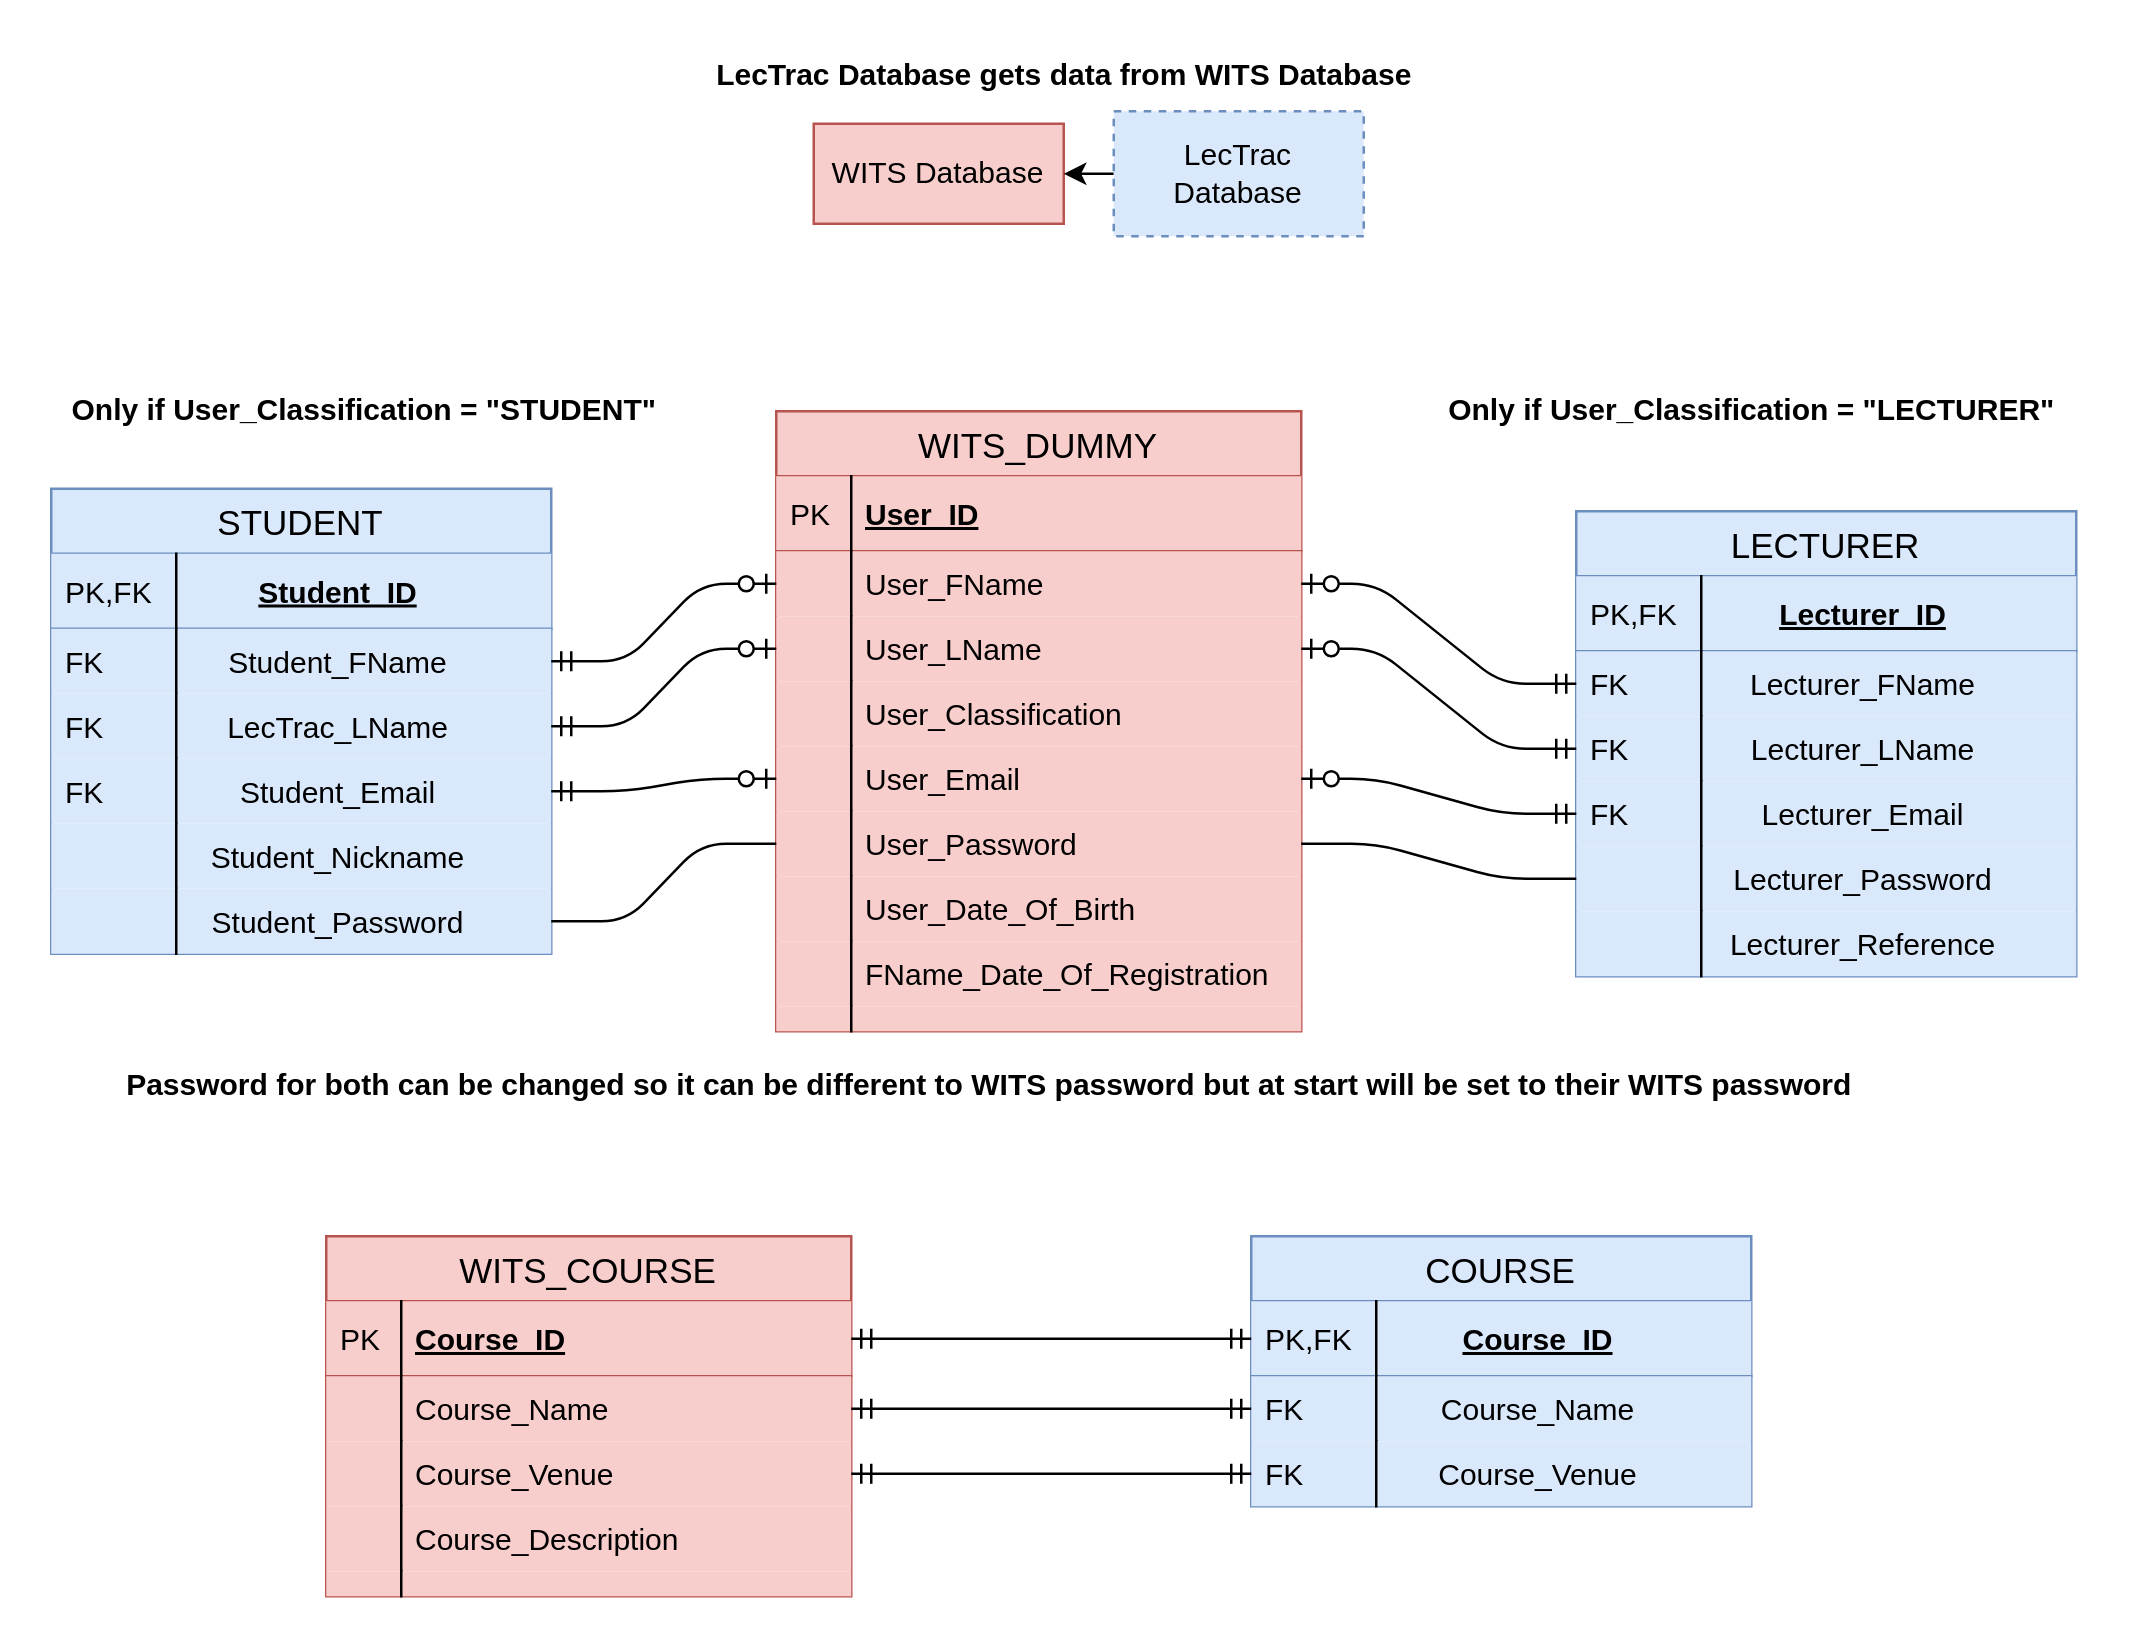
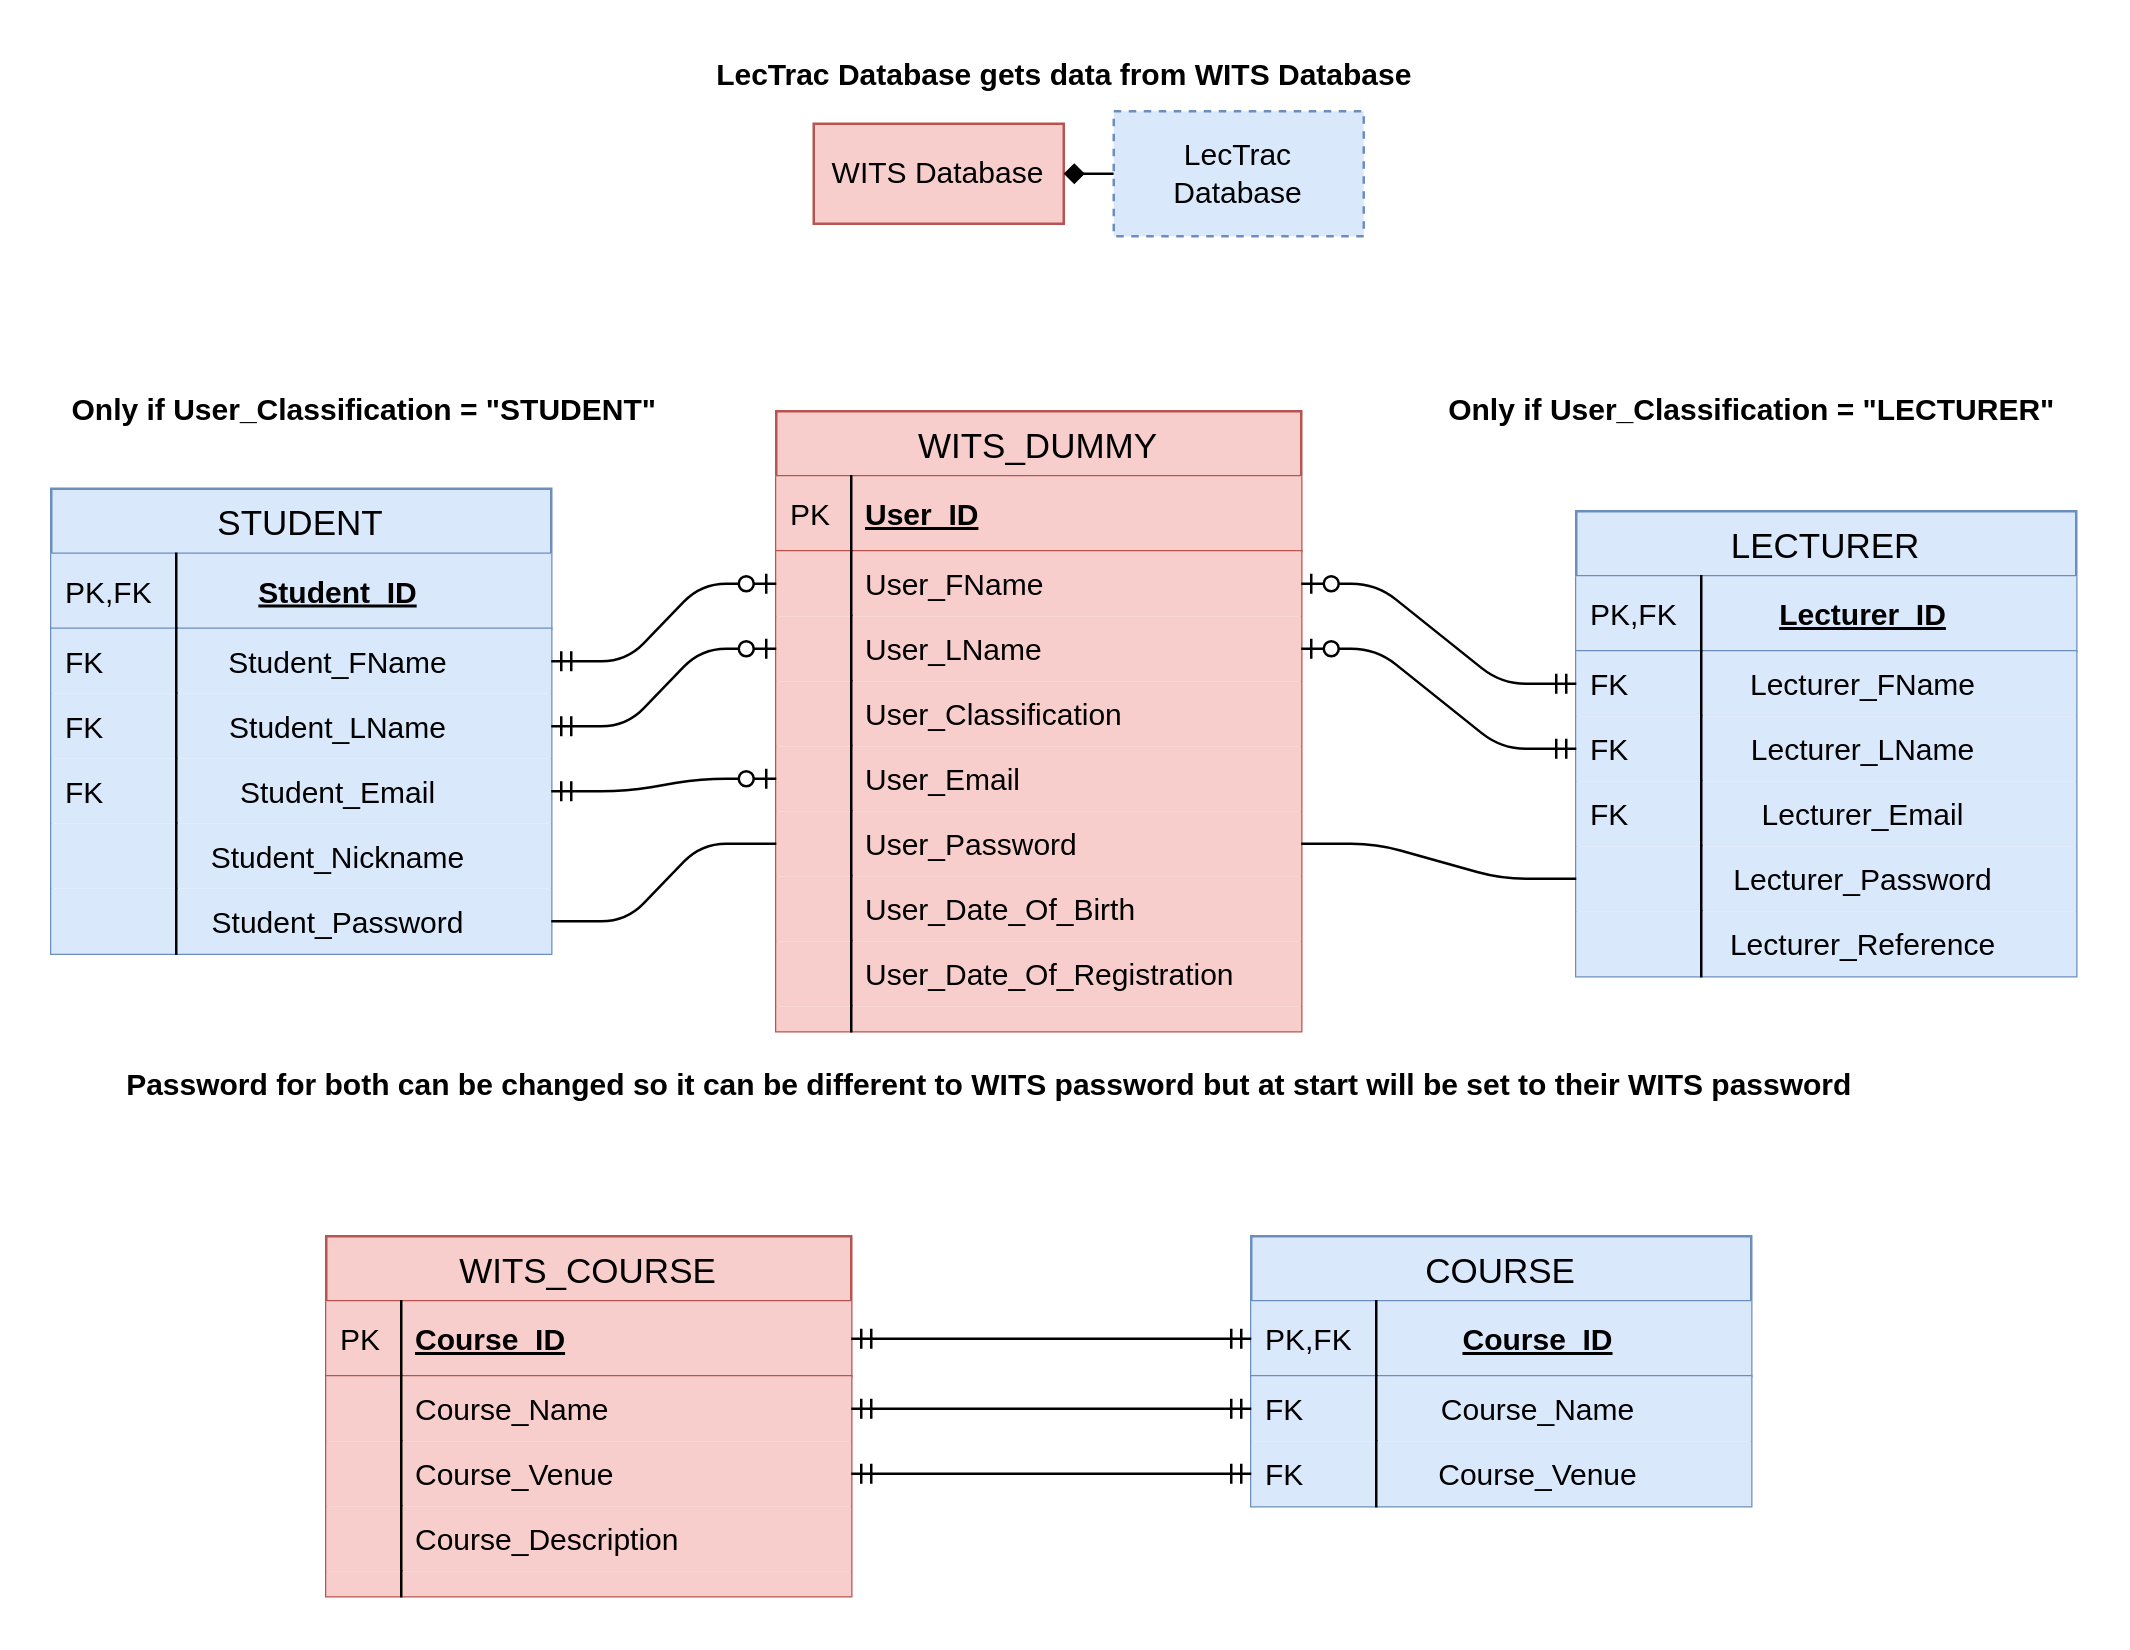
- <mxCell id="3" style="edgeStyle=orthogonalEdgeStyle;rounded=0;orthogonalLoop=1;jettySize=auto;html=1;exitX=0;exitY=0.5;exitDx=0;exitDy=0;entryX=1;entryY=0.5;entryDx=0;entryDy=0;" edge="1" parent="1" source="4" target="2"><mxGeometry relative="1" as="geometry" /></mxCell>
+ <mxCell id="3" style="edgeStyle=orthogonalEdgeStyle;rounded=0;orthogonalLoop=1;jettySize=auto;html=1;exitX=0;exitY=0.5;exitDx=0;exitDy=0;entryX=1;entryY=0.5;entryDx=0;entryDy=0;endArrow=diamond;" edge="1" parent="1" source="4" target="2"><mxGeometry relative="1" as="geometry" /></mxCell>
- <mxCell id="40" value="LecTrac_LName" style="shape=partialRectangle;top=0;left=0;right=0;bottom=0;align=center;verticalAlign=top;fillColor=#dae8fc;spacingLeft=34;spacingRight=4;overflow=hidden;rotatable=0;points=[[0,0.5],[1,0.5]];portConstraint=eastwest;dropTarget=0;fontSize=12;strokeColor=#6c8ebf;" parent="35" vertex="1"><mxGeometry y="82" width="200" height="26" as="geometry" /></mxCell>
+ <mxCell id="40" value="Student_LName" style="shape=partialRectangle;top=0;left=0;right=0;bottom=0;align=center;verticalAlign=top;fillColor=#dae8fc;spacingLeft=34;spacingRight=4;overflow=hidden;rotatable=0;points=[[0,0.5],[1,0.5]];portConstraint=eastwest;dropTarget=0;fontSize=12;strokeColor=#6c8ebf;" parent="35" vertex="1"><mxGeometry y="82" width="200" height="26" as="geometry" /></mxCell>
- <mxCell id="71" value="" style="edgeStyle=entityRelationEdgeStyle;fontSize=12;html=1;endArrow=ERmandOne;startArrow=ERzeroToOne;startFill=1;" parent="1" source="25" target="55" edge="1"><mxGeometry width="100" height="100" relative="1" as="geometry"><mxPoint x="280" y="440" as="sourcePoint" /><mxPoint x="390" y="404" as="targetPoint" /></mxGeometry></mxCell>
- <mxCell id="31" value="FName_Date_Of_Registration" style="shape=partialRectangle;top=0;left=0;right=0;bottom=0;align=left;verticalAlign=top;fillColor=#f8cecc;spacingLeft=34;spacingRight=4;overflow=hidden;rotatable=0;points=[[0,0.5],[1,0.5]];portConstraint=eastwest;dropTarget=0;fontSize=12;strokeColor=#b85450;" parent="16" vertex="1"><mxGeometry y="212" width="210" height="26" as="geometry" /></mxCell>
+ <mxCell id="31" value="User_Date_Of_Registration" style="shape=partialRectangle;top=0;left=0;right=0;bottom=0;align=left;verticalAlign=top;fillColor=#f8cecc;spacingLeft=34;spacingRight=4;overflow=hidden;rotatable=0;points=[[0,0.5],[1,0.5]];portConstraint=eastwest;dropTarget=0;fontSize=12;strokeColor=#b85450;" parent="16" vertex="1"><mxGeometry y="212" width="210" height="26" as="geometry" /></mxCell>
